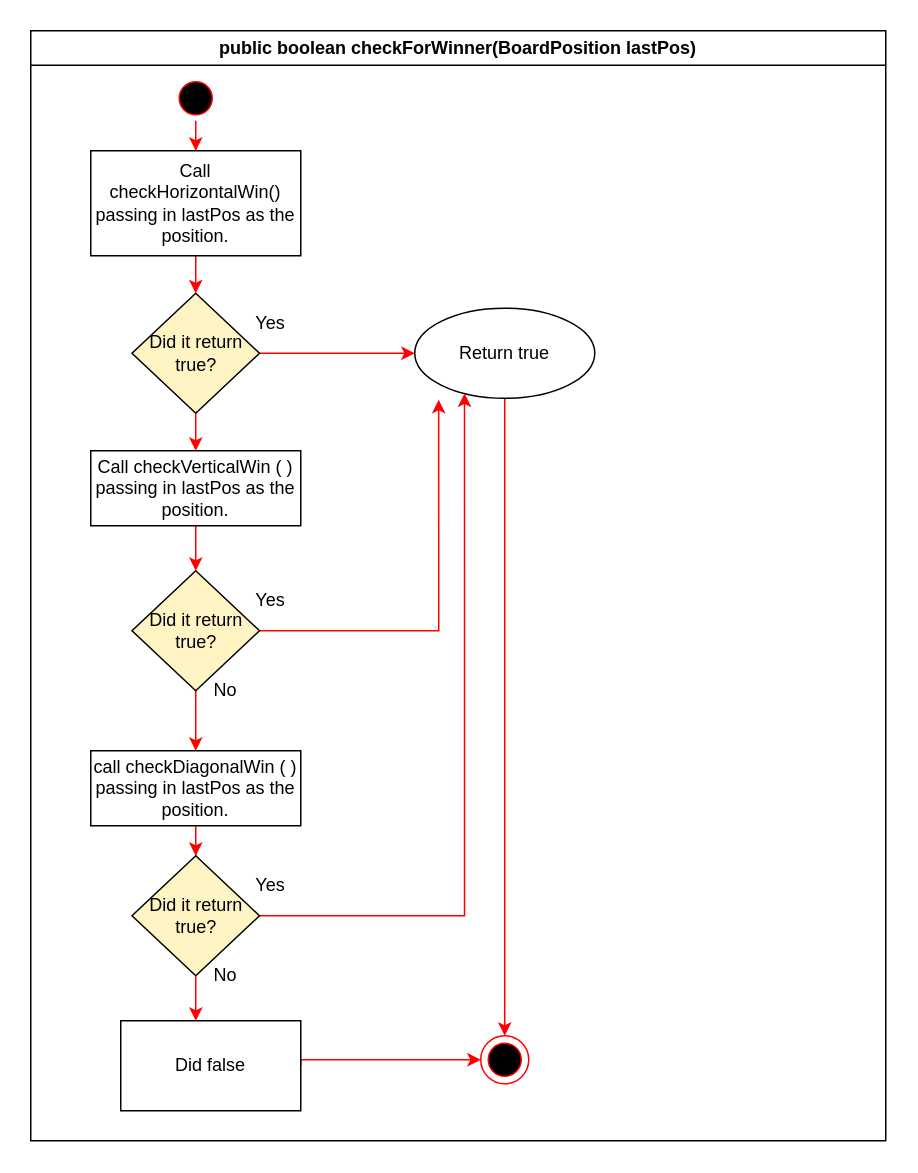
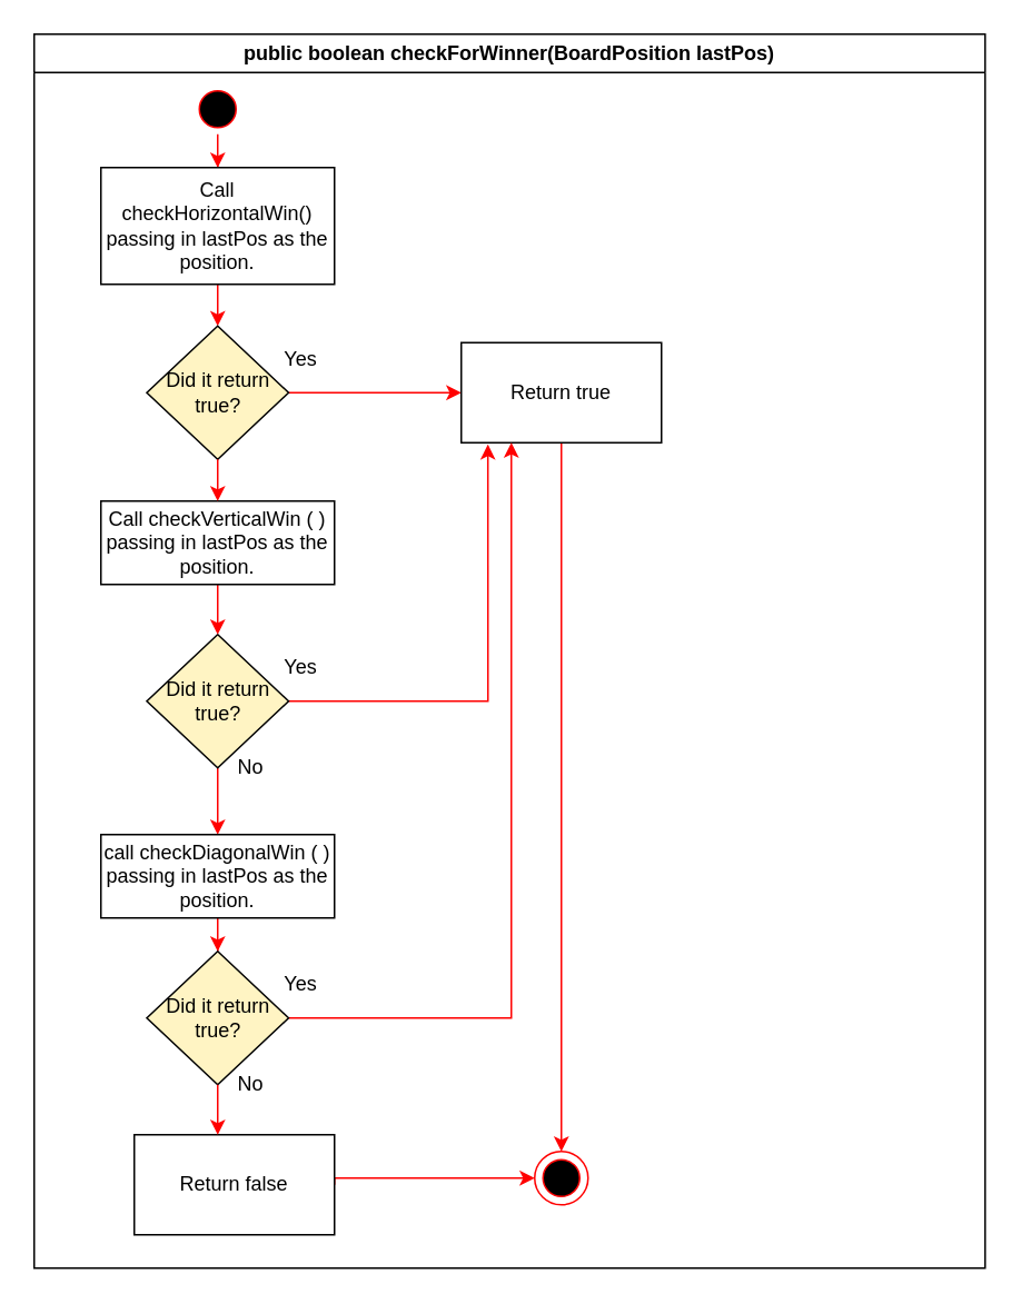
- <mxCell id="10" value="Return true" style="ellipse;whiteSpace=wrap;html=1;" parent="2" vertex="1"><mxGeometry x="256" y="185" width="120" height="60" as="geometry" /></mxCell>
+ <mxCell id="10" value="Return true" style="rounded=0;whiteSpace=wrap;html=1;" parent="2" vertex="1"><mxGeometry x="256" y="185" width="120" height="60" as="geometry" /></mxCell>
- <mxCell id="30" value="Did false" style="rounded=0;whiteSpace=wrap;html=1;" parent="1" vertex="1"><mxGeometry x="80" y="680" width="120" height="60" as="geometry" /></mxCell>
+ <mxCell id="30" value="Return false" style="rounded=0;whiteSpace=wrap;html=1;" parent="1" vertex="1"><mxGeometry x="80" y="680" width="120" height="60" as="geometry" /></mxCell>
